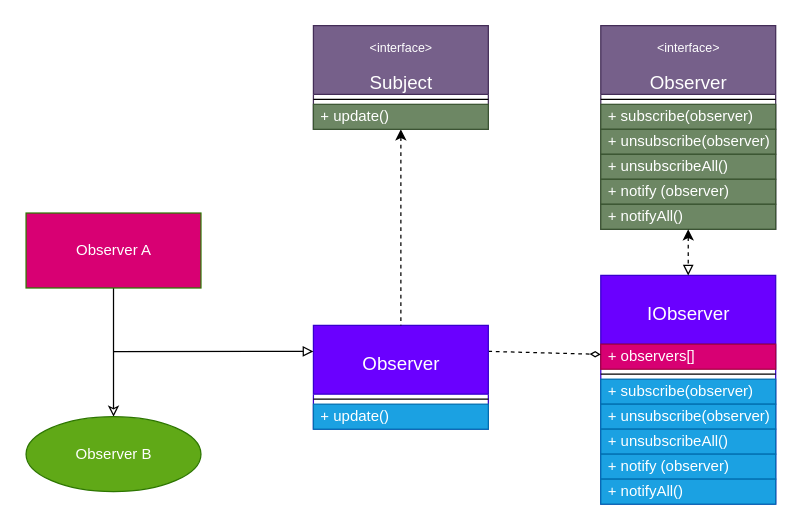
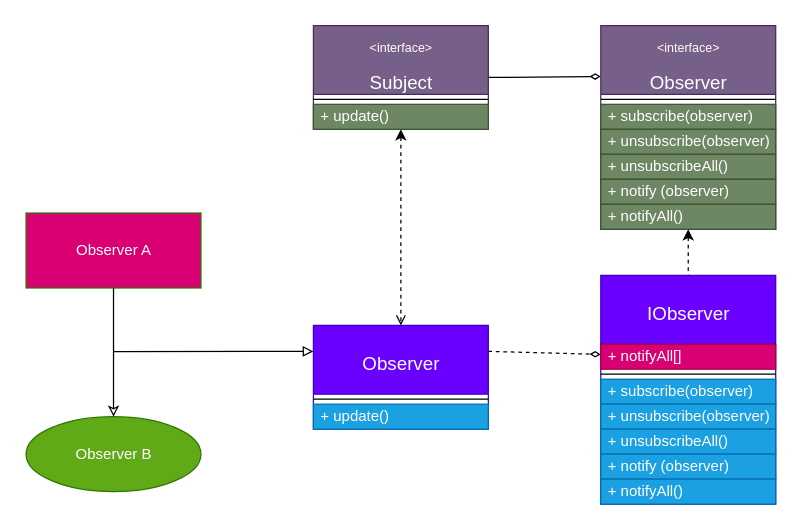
+ <mxCell id="19" style="edgeStyle=none;html=1;exitX=1;exitY=0.5;exitDx=0;exitDy=0;entryX=0;entryY=0.25;entryDx=0;entryDy=0;fontSize=10;endArrow=diamondThin;endFill=0;" parent="1" source="20" target="23" edge="1"><mxGeometry relative="1" as="geometry" /></mxCell>
- <mxCell id="30" style="edgeStyle=none;html=1;exitX=0.5;exitY=1;exitDx=0;exitDy=0;fontSize=10;endArrow=block;endFill=0;dashed=1;startArrow=classic;startFill=1;entryX=0.5;entryY=0;entryDx=0;entryDy=0;" parent="1" source="23" target="2" edge="1"><mxGeometry relative="1" as="geometry"><mxPoint x="440" y="247" as="targetPoint" /><mxPoint x="440" y="90" as="sourcePoint" /></mxGeometry></mxCell>
+ <mxCell id="30" style="edgeStyle=none;html=1;exitX=0.5;exitY=1;exitDx=0;exitDy=0;fontSize=10;endArrow=none;endFill=0;dashed=1;startArrow=classic;startFill=1;entryX=0.5;entryY=0;entryDx=0;entryDy=0;" parent="1" source="23" target="2" edge="1"><mxGeometry relative="1" as="geometry"><mxPoint x="440" y="247" as="targetPoint" /><mxPoint x="440" y="90" as="sourcePoint" /></mxGeometry></mxCell>
- <mxCell id="18" style="edgeStyle=none;html=1;exitX=0.5;exitY=1;exitDx=0;exitDy=0;fontSize=10;endArrow=none;endFill=0;dashed=1;startArrow=classic;startFill=1;entryX=0.5;entryY=0;entryDx=0;entryDy=0;" parent="1" source="20" target="11" edge="1"><mxGeometry relative="1" as="geometry"><mxPoint x="240" y="180" as="targetPoint" /></mxGeometry></mxCell>
+ <mxCell id="18" style="edgeStyle=none;html=1;exitX=0.5;exitY=1;exitDx=0;exitDy=0;fontSize=10;endArrow=open;endFill=0;dashed=1;startArrow=classic;startFill=1;entryX=0.5;entryY=0;entryDx=0;entryDy=0;" parent="1" source="20" target="11" edge="1"><mxGeometry relative="1" as="geometry"><mxPoint x="240" y="180" as="targetPoint" /></mxGeometry></mxCell>
- <mxCell id="3" value="+ observers[]" style="text;html=1;align=left;verticalAlign=middle;spacingLeft=4;spacingRight=4;overflow=hidden;rotatable=0;points=[[0,0.5],[1,0.5]];portConstraint=eastwest;fillColor=#d80073;fontColor=#ffffff;strokeColor=#A50040;" parent="2" vertex="1"><mxGeometry y="55" width="140" height="20" as="geometry" /></mxCell>
+ <mxCell id="3" value="+ notifyAll[]" style="text;html=1;align=left;verticalAlign=middle;spacingLeft=4;spacingRight=4;overflow=hidden;rotatable=0;points=[[0,0.5],[1,0.5]];portConstraint=eastwest;fillColor=#d80073;fontColor=#ffffff;strokeColor=#A50040;" parent="2" vertex="1"><mxGeometry y="55" width="140" height="20" as="geometry" /></mxCell>
